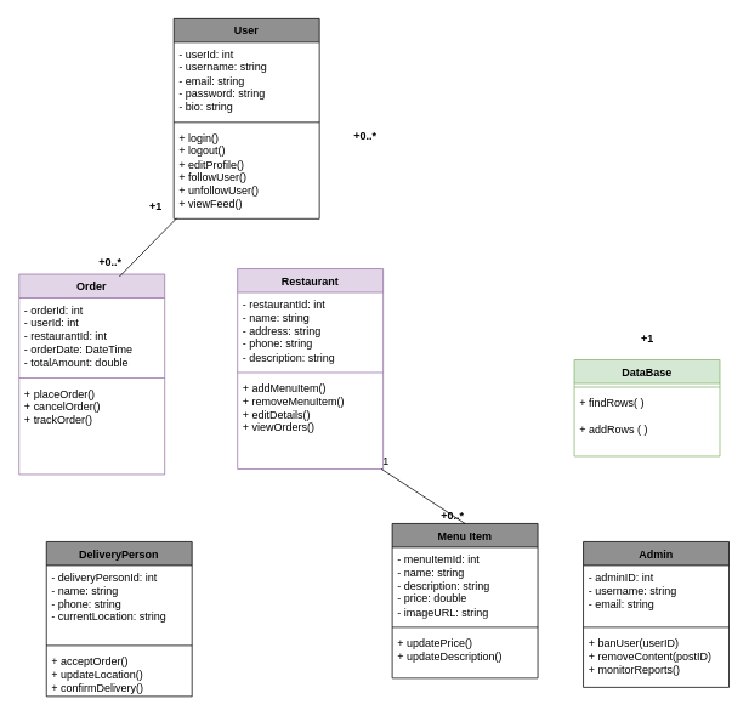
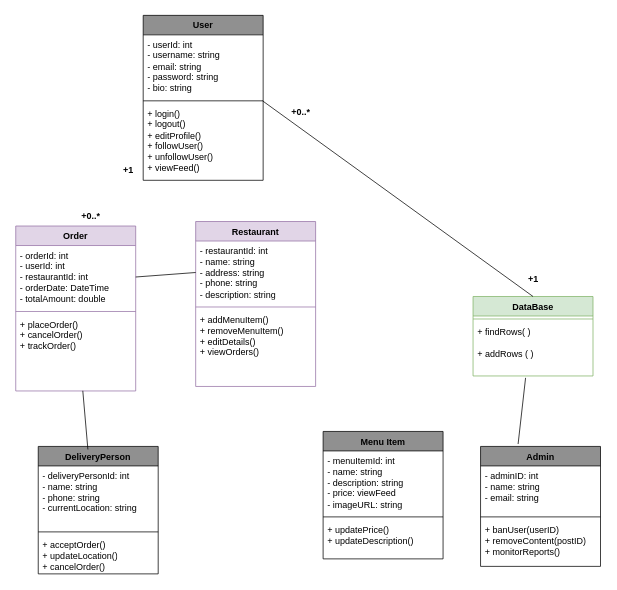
+ <mxCell id="33" value="" style="endArrow=none;html=1;rounded=0;exitX=0.5;exitY=0;exitDx=0;exitDy=0;entryX=0.996;entryY=-0.038;entryDx=0;entryDy=0;entryPerimeter=0;" parent="1" source="18" target="5" edge="1"><mxGeometry relative="1" as="geometry"><mxPoint x="320" y="305" as="sourcePoint" /><mxPoint x="480" y="305" as="targetPoint" /></mxGeometry></mxCell>
+ <mxCell id="34" value="" style="resizable=0;html=1;whiteSpace=wrap;align=right;verticalAlign=bottom;" parent="33" connectable="0" vertex="1"><mxGeometry x="1" relative="1" as="geometry" /></mxCell>
- <mxCell id="27" value="" style="endArrow=none;html=1;rounded=0;exitX=0.689;exitY=0.012;exitDx=0;exitDy=0;exitPerimeter=0;entryX=0.02;entryY=0.993;entryDx=0;entryDy=0;entryPerimeter=0;" parent="1" source="6" target="5" edge="1"><mxGeometry relative="1" as="geometry"><mxPoint x="80" y="225" as="sourcePoint" /><mxPoint x="240" y="225" as="targetPoint" /></mxGeometry></mxCell>
- <mxCell id="28" value="" style="resizable=0;html=1;whiteSpace=wrap;align=left;verticalAlign=bottom;" parent="27" connectable="0" vertex="1"><mxGeometry x="-1" relative="1" as="geometry" /></mxCell>
- <mxCell id="29" value="" style="resizable=0;html=1;whiteSpace=wrap;align=right;verticalAlign=bottom;" parent="27" connectable="0" vertex="1"><mxGeometry x="1" relative="1" as="geometry" /></mxCell>
+ <mxCell id="30" value="" style="endArrow=none;html=1;rounded=0;exitX=0;exitY=0.5;exitDx=0;exitDy=0;entryX=1;entryY=0.5;entryDx=0;entryDy=0;" parent="1" source="11" target="7" edge="1"><mxGeometry relative="1" as="geometry"><mxPoint x="160" y="330" as="sourcePoint" /><mxPoint x="223" y="265" as="targetPoint" /></mxGeometry></mxCell>
+ <mxCell id="31" value="" style="resizable=0;html=1;whiteSpace=wrap;align=left;verticalAlign=bottom;" parent="30" connectable="0" vertex="1"><mxGeometry x="-1" relative="1" as="geometry" /></mxCell>
+ <mxCell id="32" value="" style="resizable=0;html=1;whiteSpace=wrap;align=right;verticalAlign=bottom;" parent="30" connectable="0" vertex="1"><mxGeometry x="1" relative="1" as="geometry" /></mxCell>
- <mxCell id="47" value="" style="endArrow=none;html=1;rounded=0;entryX=0.5;entryY=0;entryDx=0;entryDy=0;" edge="1" parent="1" source="13" target="43"><mxGeometry relative="1" as="geometry"><mxPoint x="430" y="501" as="sourcePoint" /><mxPoint x="598" y="482" as="targetPoint" /></mxGeometry></mxCell>
- <mxCell id="48" value="1" style="resizable=0;html=1;whiteSpace=wrap;align=left;verticalAlign=bottom;" connectable="0" vertex="1" parent="47"><mxGeometry x="-1" relative="1" as="geometry" /></mxCell>
- <mxCell id="49" value="&lt;span style=&quot;font-weight: 700; text-align: center;&quot;&gt;+0..*&lt;/span&gt;" style="resizable=0;html=1;whiteSpace=wrap;align=right;verticalAlign=bottom;" connectable="0" vertex="1" parent="47"><mxGeometry x="1" relative="1" as="geometry" /></mxCell>
+ <mxCell id="37" value="" style="endArrow=none;html=1;rounded=0;exitX=0.313;exitY=-0.02;exitDx=0;exitDy=0;exitPerimeter=0;entryX=0.438;entryY=1.035;entryDx=0;entryDy=0;entryPerimeter=0;" parent="1" source="14" target="20" edge="1"><mxGeometry relative="1" as="geometry"><mxPoint x="170" y="395" as="sourcePoint" /><mxPoint x="330" y="395" as="targetPoint" /></mxGeometry></mxCell>
+ <mxCell id="38" value="" style="resizable=0;html=1;whiteSpace=wrap;align=left;verticalAlign=bottom;" parent="37" connectable="0" vertex="1"><mxGeometry x="-1" relative="1" as="geometry" /></mxCell>
+ <mxCell id="39" value="" style="resizable=0;html=1;whiteSpace=wrap;align=right;verticalAlign=bottom;" parent="37" connectable="0" vertex="1"><mxGeometry x="1" relative="1" as="geometry" /></mxCell>
+ <mxCell id="40" value="" style="endArrow=none;html=1;rounded=0;exitX=0.414;exitY=0.024;exitDx=0;exitDy=0;exitPerimeter=0;entryX=0.559;entryY=0.998;entryDx=0;entryDy=0;entryPerimeter=0;" parent="1" source="21" target="9" edge="1"><mxGeometry relative="1" as="geometry"><mxPoint x="690" y="623" as="sourcePoint" /><mxPoint x="700" y="535" as="targetPoint" /></mxGeometry></mxCell>
+ <mxCell id="41" value="" style="resizable=0;html=1;whiteSpace=wrap;align=left;verticalAlign=bottom;" parent="40" connectable="0" vertex="1"><mxGeometry x="-1" relative="1" as="geometry" /></mxCell>
+ <mxCell id="42" value="" style="resizable=0;html=1;whiteSpace=wrap;align=right;verticalAlign=bottom;" parent="40" connectable="0" vertex="1"><mxGeometry x="1" relative="1" as="geometry" /></mxCell>
- <mxCell id="44" value="&lt;div&gt;- menuItemId: int&lt;/div&gt;&lt;div&gt;- name: string&lt;/div&gt;&lt;div&gt;- description: string&lt;/div&gt;&lt;div&gt;- price: double&lt;/div&gt;&lt;div&gt;- imageURL: string&lt;/div&gt;" style="text;strokeColor=none;fillColor=none;align=left;verticalAlign=top;spacingLeft=4;spacingRight=4;overflow=hidden;rotatable=0;points=[[0,0.5],[1,0.5]];portConstraint=eastwest;whiteSpace=wrap;html=1;" vertex="1" parent="43"><mxGeometry y="26" width="160" height="84" as="geometry" /></mxCell>
+ <mxCell id="44" value="&lt;div&gt;- menuItemId: int&lt;/div&gt;&lt;div&gt;- name: string&lt;/div&gt;&lt;div&gt;- description: string&lt;/div&gt;&lt;div&gt;- price: viewFeed&lt;/div&gt;&lt;div&gt;- imageURL: string&lt;/div&gt;" style="text;strokeColor=none;fillColor=none;align=left;verticalAlign=top;spacingLeft=4;spacingRight=4;overflow=hidden;rotatable=0;points=[[0,0.5],[1,0.5]];portConstraint=eastwest;whiteSpace=wrap;html=1;" vertex="1" parent="43"><mxGeometry y="26" width="160" height="84" as="geometry" /></mxCell>
- <mxCell id="15" value="&lt;div&gt;- adminID: int&lt;/div&gt;&lt;div&gt;- username: string&lt;/div&gt;&lt;div&gt;- email: string&lt;/div&gt;" style="text;strokeColor=none;fillColor=none;align=left;verticalAlign=top;spacingLeft=4;spacingRight=4;overflow=hidden;rotatable=0;points=[[0,0.5],[1,0.5]];portConstraint=eastwest;whiteSpace=wrap;html=1;" parent="14" vertex="1"><mxGeometry y="26" width="160" height="64" as="geometry" /></mxCell>
+ <mxCell id="15" value="&lt;div&gt;- adminID: int&lt;/div&gt;&lt;div&gt;- name: string&lt;/div&gt;&lt;div&gt;- email: string&lt;/div&gt;" style="text;strokeColor=none;fillColor=none;align=left;verticalAlign=top;spacingLeft=4;spacingRight=4;overflow=hidden;rotatable=0;points=[[0,0.5],[1,0.5]];portConstraint=eastwest;whiteSpace=wrap;html=1;" parent="14" vertex="1"><mxGeometry y="26" width="160" height="64" as="geometry" /></mxCell>
- <mxCell id="24" value="&lt;div&gt;+ acceptOrder()&lt;/div&gt;&lt;div&gt;+ updateLocation()&lt;/div&gt;&lt;div&gt;+ confirmDelivery()&lt;/div&gt;" style="text;strokeColor=none;fillColor=none;align=left;verticalAlign=top;spacingLeft=4;spacingRight=4;overflow=hidden;rotatable=0;points=[[0,0.5],[1,0.5]];portConstraint=eastwest;whiteSpace=wrap;html=1;" parent="21" vertex="1"><mxGeometry y="118" width="160" height="52" as="geometry" /></mxCell>
+ <mxCell id="24" value="&lt;div&gt;+ acceptOrder()&lt;/div&gt;&lt;div&gt;+ updateLocation()&lt;/div&gt;&lt;div&gt;+ cancelOrder()&lt;/div&gt;" style="text;strokeColor=none;fillColor=none;align=left;verticalAlign=top;spacingLeft=4;spacingRight=4;overflow=hidden;rotatable=0;points=[[0,0.5],[1,0.5]];portConstraint=eastwest;whiteSpace=wrap;html=1;" parent="21" vertex="1"><mxGeometry y="118" width="160" height="52" as="geometry" /></mxCell>
